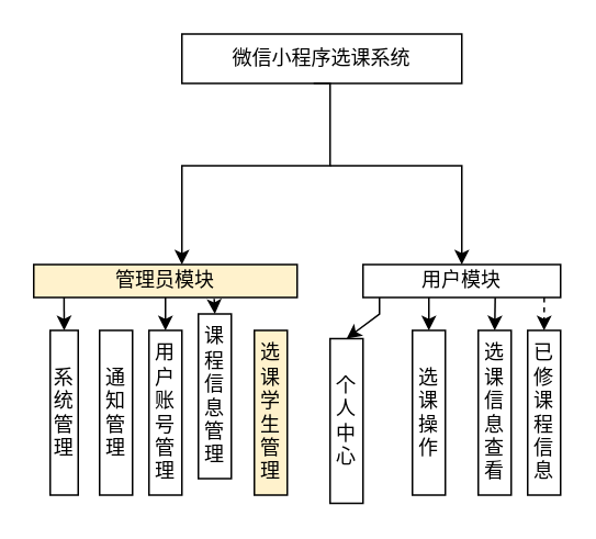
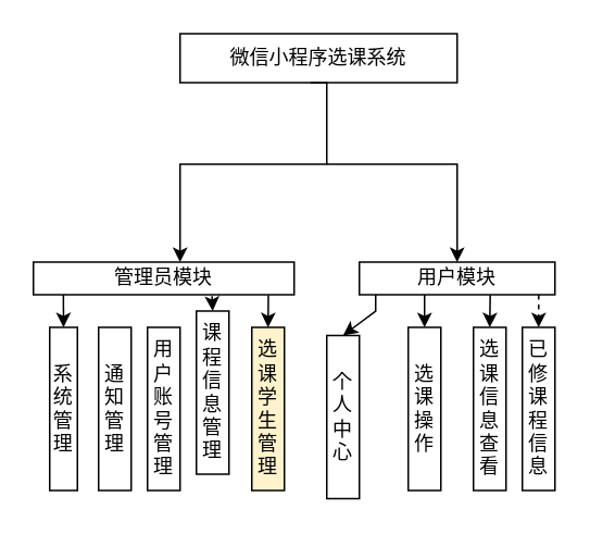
- <mxCell id="5" value="管理员模块" style="rounded=0;whiteSpace=wrap;html=1;fillColor=#fff2cc;" vertex="1" parent="1"><mxGeometry x="20" y="160" width="160" height="20" as="geometry" /></mxCell>
+ <mxCell id="5" value="管理员模块" style="rounded=0;whiteSpace=wrap;html=1;" vertex="1" parent="1"><mxGeometry x="20" y="160" width="160" height="20" as="geometry" /></mxCell>
- <mxCell id="23" value="" style="endArrow=classic;html=1;rounded=0;entryX=0.5;entryY=0;entryDx=0;entryDy=0;exitX=0.5;exitY=1;exitDx=0;exitDy=0;" edge="1" parent="1" source="5" target="18"><mxGeometry width="50" height="50" relative="1" as="geometry"><mxPoint x="90" y="260" as="sourcePoint" /><mxPoint x="140" y="210" as="targetPoint" /></mxGeometry></mxCell>
+ <mxCell id="21" value="" style="endArrow=classic;html=1;rounded=0;entryX=0.5;entryY=0;entryDx=0;entryDy=0;exitX=0.901;exitY=1.019;exitDx=0;exitDy=0;exitPerimeter=0;" edge="1" parent="1" source="5" target="17"><mxGeometry width="50" height="50" relative="1" as="geometry"><mxPoint x="90" y="260" as="sourcePoint" /><mxPoint x="140" y="210" as="targetPoint" /></mxGeometry></mxCell>
